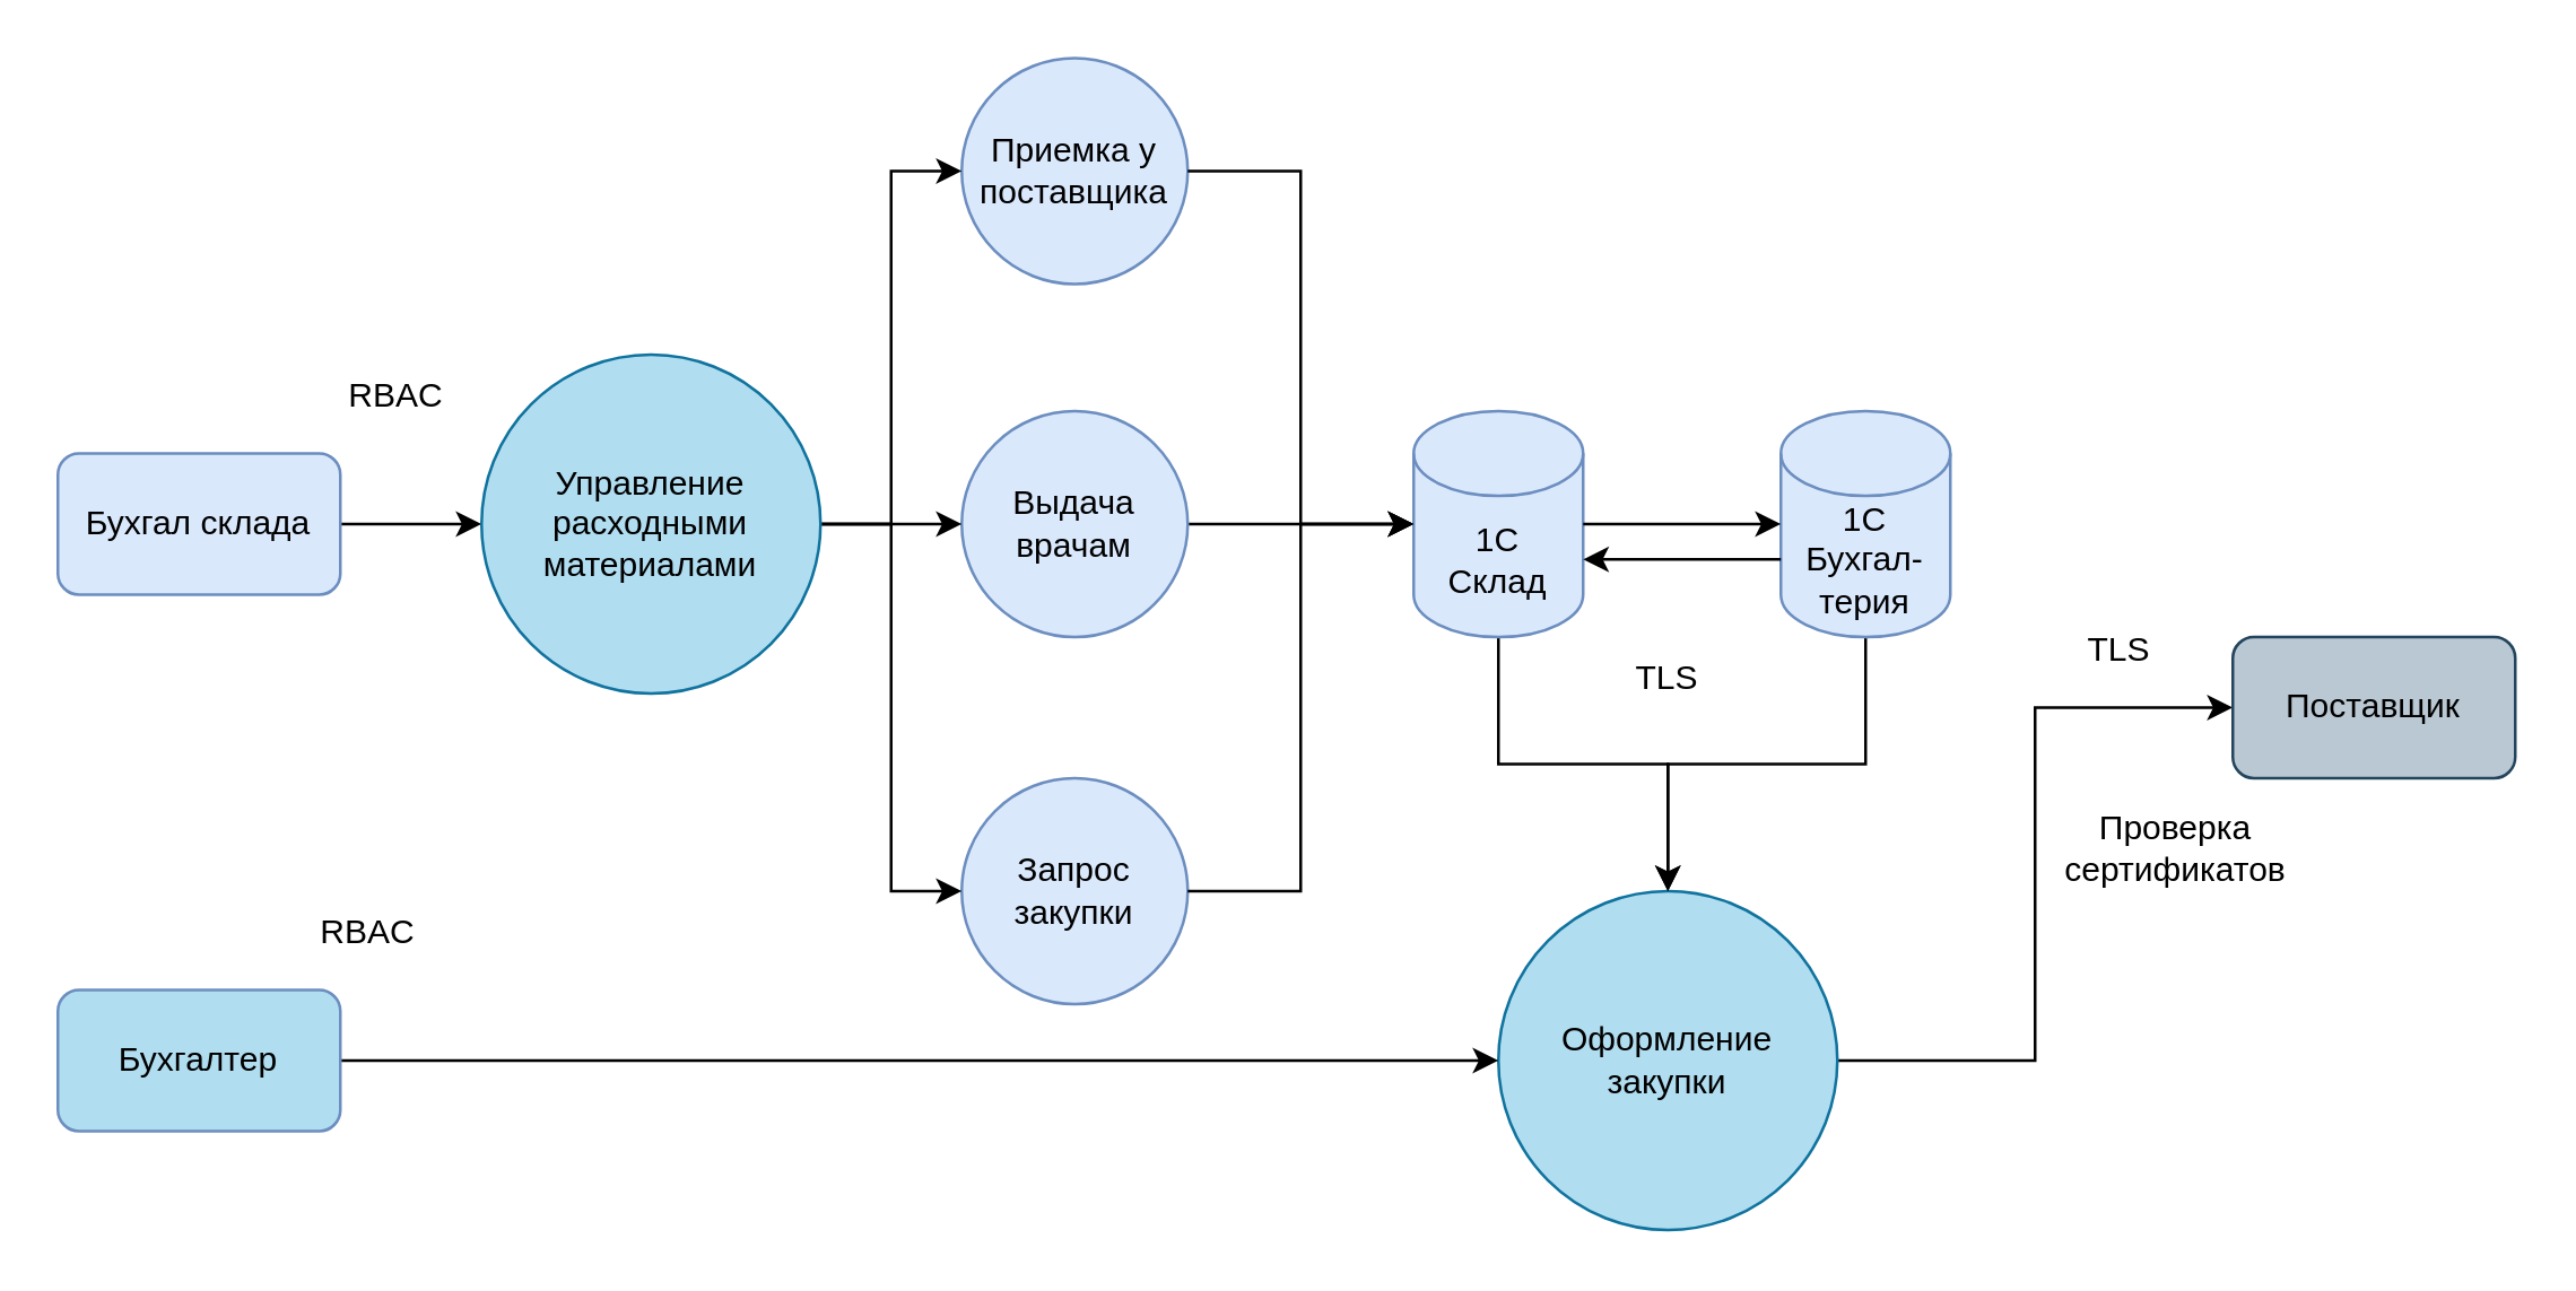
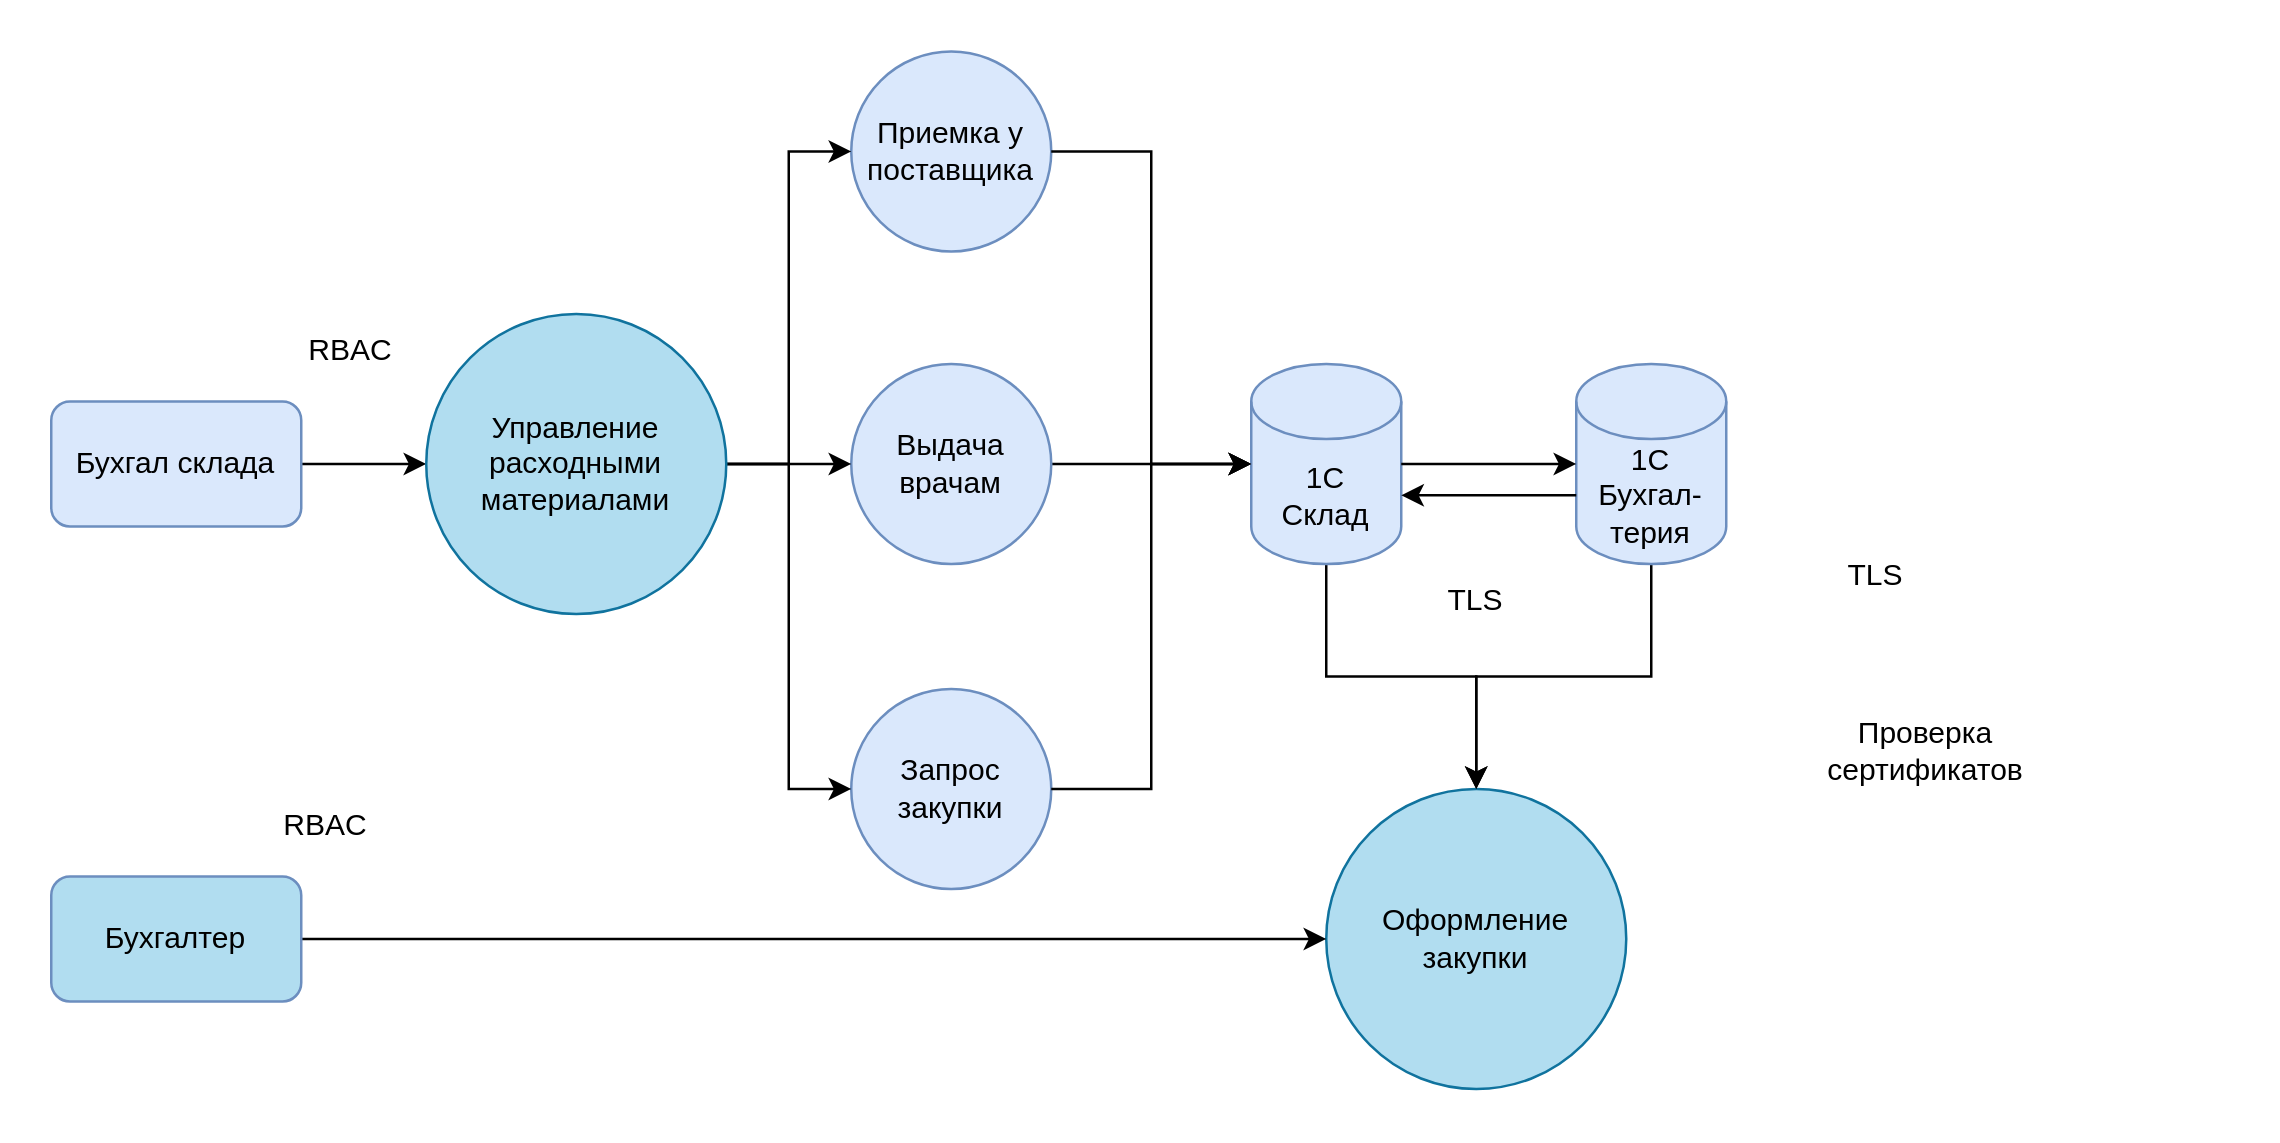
- <mxCell id="24" value="Поставщик" style="html=1;dashed=0;whiteSpace=wrap;rounded=1;fillColor=#bac8d3;strokeColor=#23445d;" parent="1" vertex="1"><mxGeometry x="790" y="225" width="100" height="50" as="geometry" /></mxCell>
- <mxCell id="4" style="edgeStyle=orthogonalEdgeStyle;rounded=0;orthogonalLoop=1;jettySize=auto;html=1;entryX=0;entryY=0.5;entryDx=0;entryDy=0;" parent="1" source="5" target="24" edge="1"><mxGeometry relative="1" as="geometry" /></mxCell>
